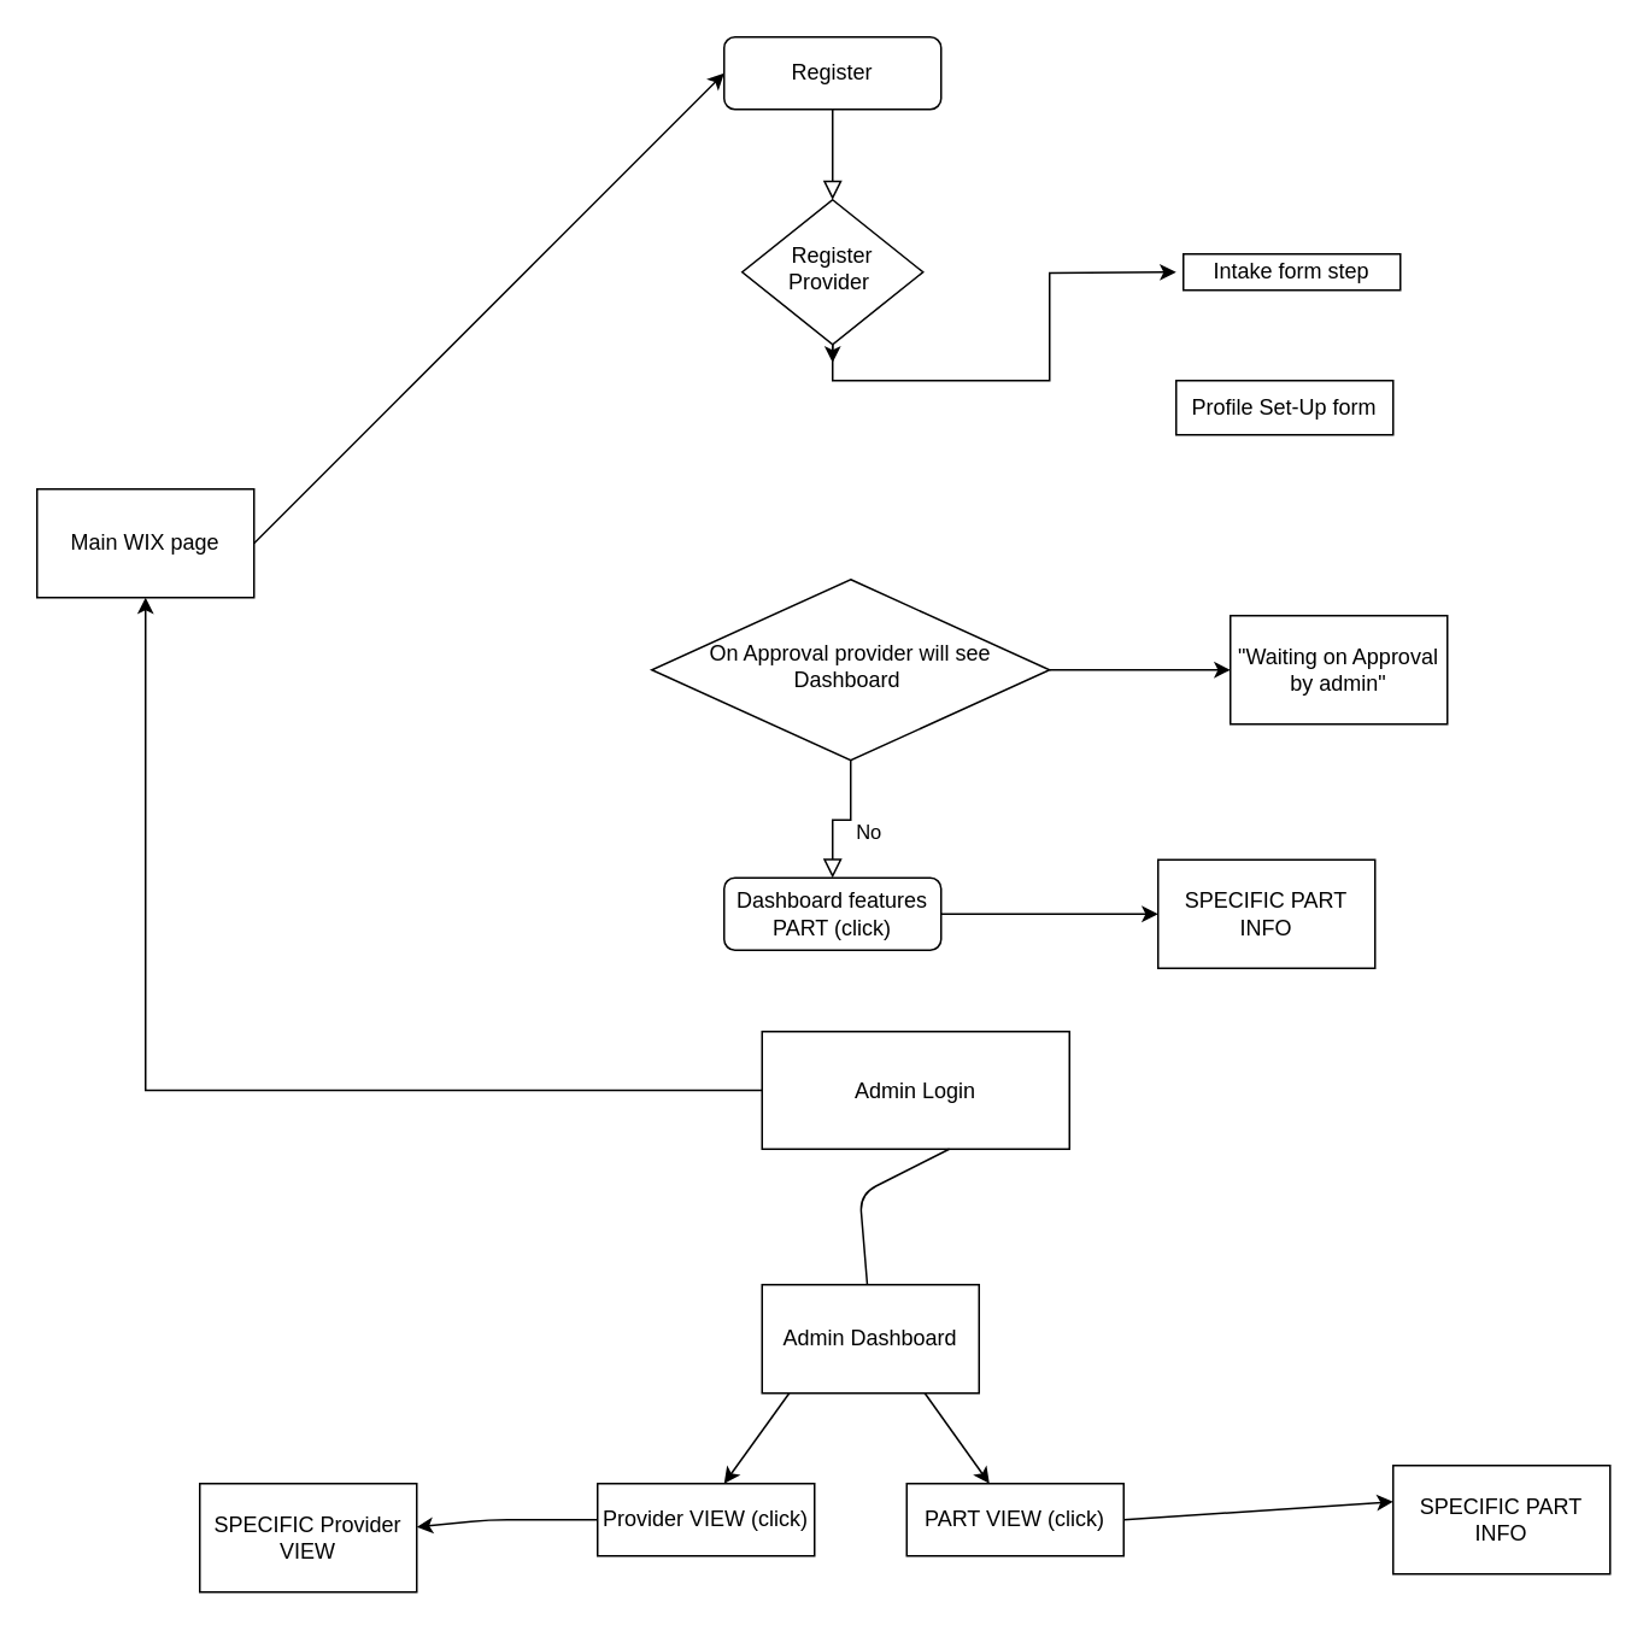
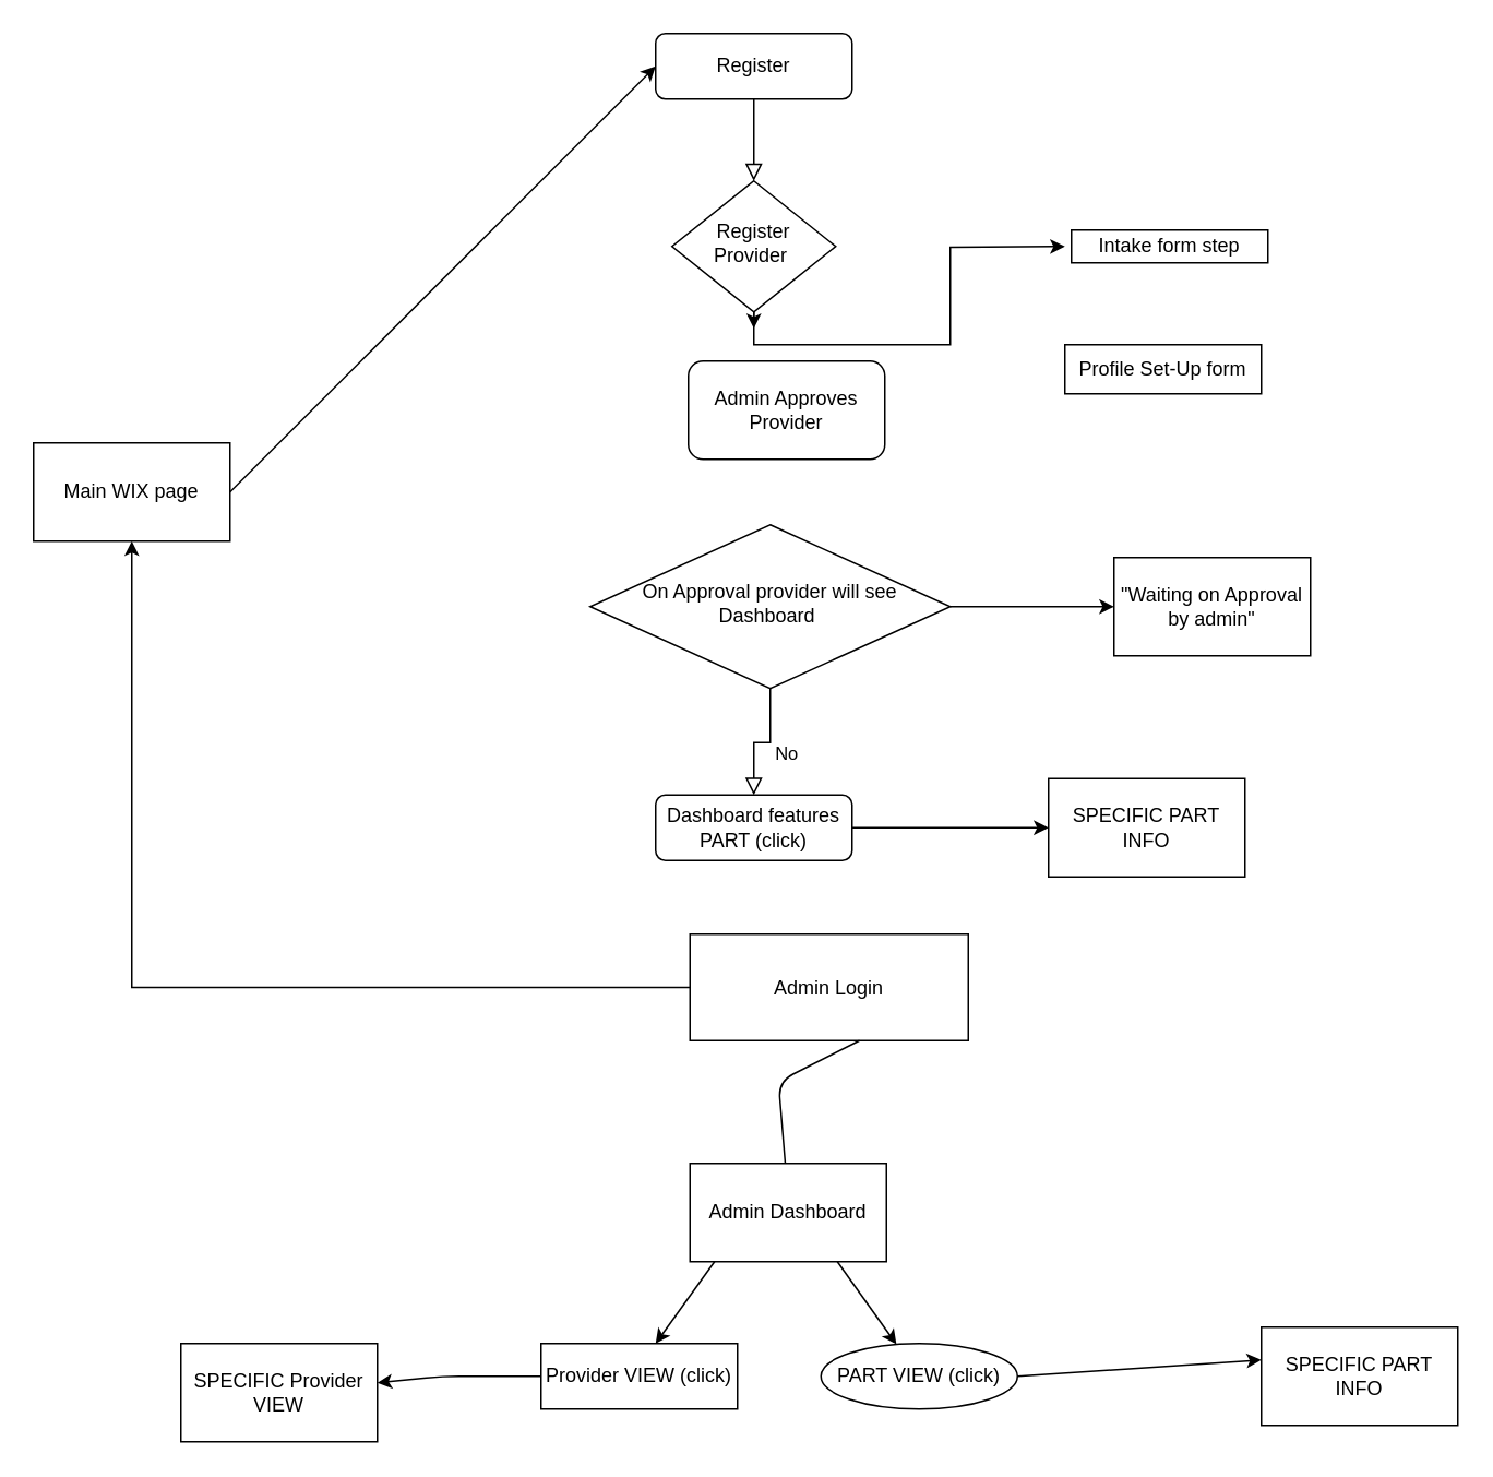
+ <mxCell id="12" value="Admin Approves Provider" style="rounded=1;whiteSpace=wrap;html=1;" parent="1" vertex="1"><mxGeometry x="420" y="220" width="120" height="60" as="geometry" /></mxCell>
- <mxCell id="23" value="PART VIEW (click)" style="rounded=0;whiteSpace=wrap;html=1;" parent="1" vertex="1"><mxGeometry x="501" y="820" width="120" height="40" as="geometry" /></mxCell>
+ <mxCell id="23" value="PART VIEW (click)" style="ellipse;whiteSpace=wrap;html=1;" parent="1" vertex="1"><mxGeometry x="501" y="820" width="120" height="40" as="geometry" /></mxCell>
